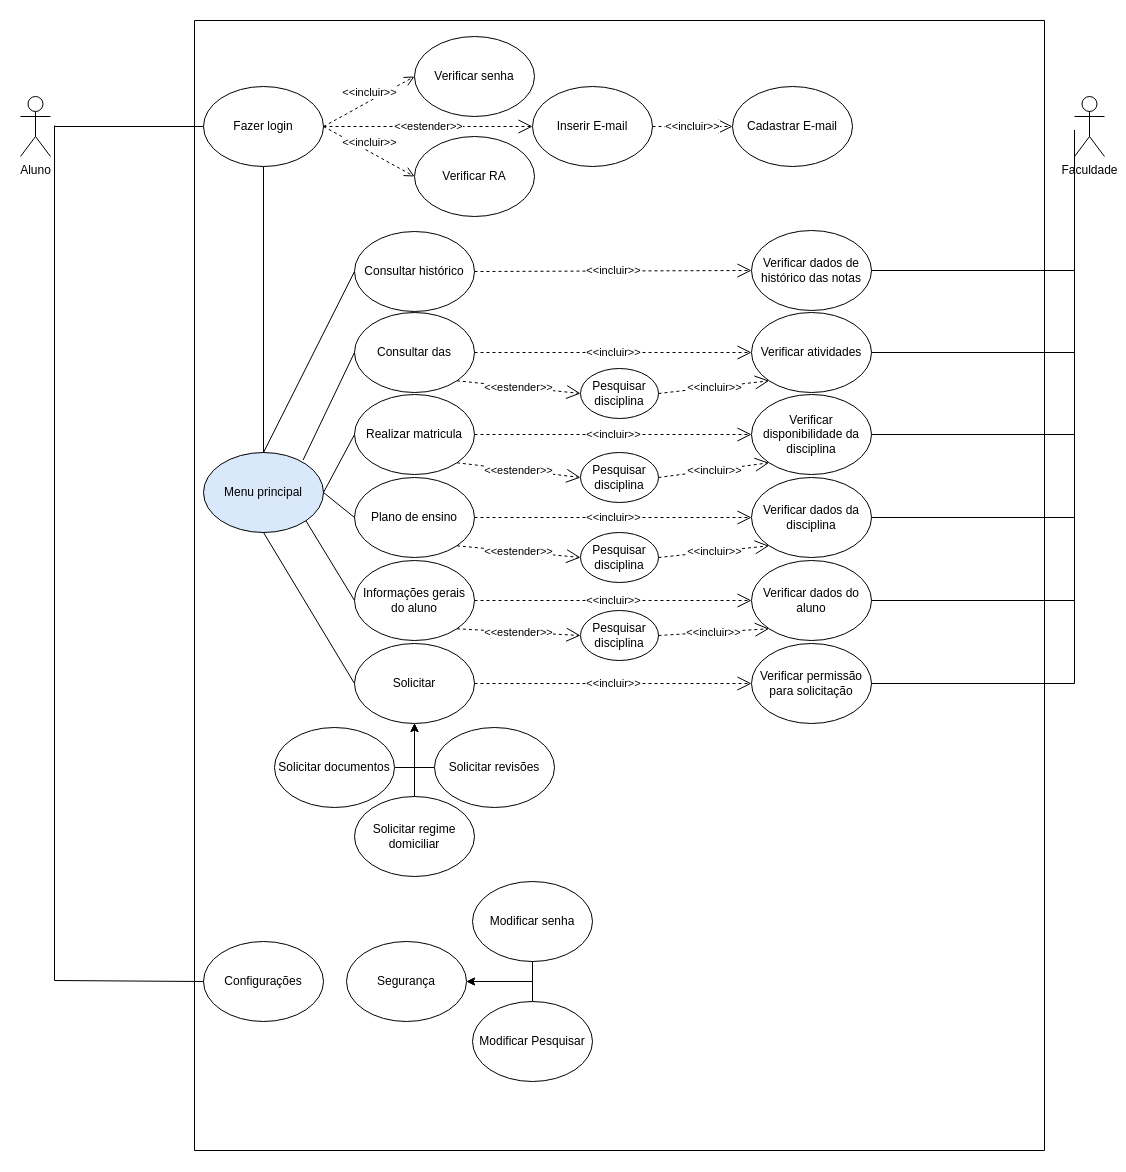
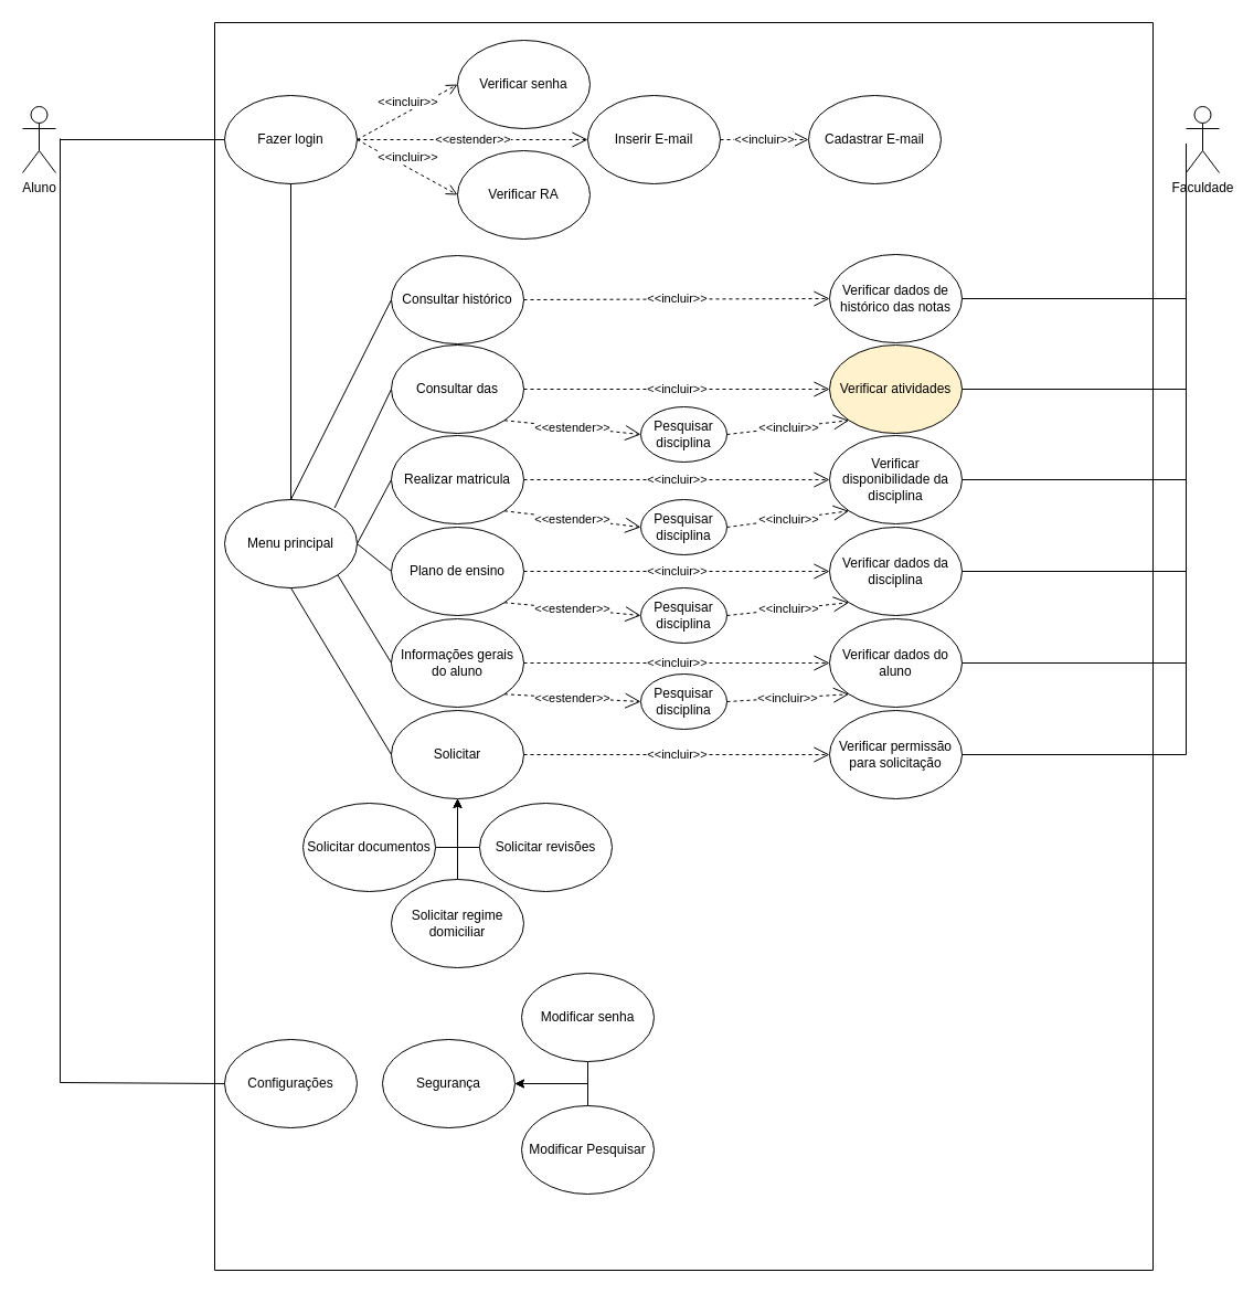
- <mxCell id="20" value="Verificar atividades" style="ellipse;whiteSpace=wrap;html=1;" parent="4" vertex="1"><mxGeometry x="557" y="292" width="120" height="80" as="geometry" /></mxCell>
+ <mxCell id="20" value="Verificar atividades" style="ellipse;whiteSpace=wrap;html=1;fillColor=#fff2cc;" parent="4" vertex="1"><mxGeometry x="557" y="292" width="120" height="80" as="geometry" /></mxCell>
- <mxCell id="10" value="Menu principal" style="ellipse;whiteSpace=wrap;html=1;fillColor=#dae8fc;" parent="4" vertex="1"><mxGeometry x="9" y="432" width="120" height="80" as="geometry" /></mxCell>
+ <mxCell id="10" value="Menu principal" style="ellipse;whiteSpace=wrap;html=1;" parent="4" vertex="1"><mxGeometry x="9" y="432" width="120" height="80" as="geometry" /></mxCell>
